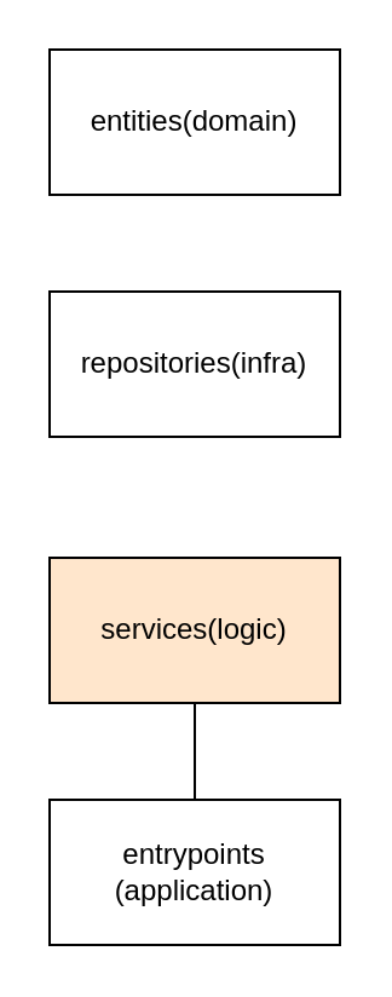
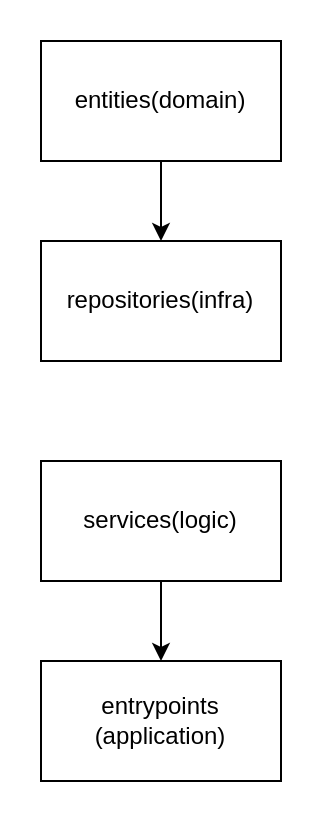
+ <mxCell id="2" value="" style="edgeStyle=orthogonalEdgeStyle;rounded=0;orthogonalLoop=1;jettySize=auto;html=1;" edge="1" parent="1" source="3" target="4"><mxGeometry relative="1" as="geometry" /></mxCell>
- <mxCell id="6" value="services(logic)" style="rounded=0;whiteSpace=wrap;html=1;fillColor=#ffe6cc;" vertex="1" parent="1"><mxGeometry x="20" y="230" width="120" height="60" as="geometry" /></mxCell>
+ <mxCell id="6" value="services(logic)" style="rounded=0;whiteSpace=wrap;html=1;" vertex="1" parent="1"><mxGeometry x="20" y="230" width="120" height="60" as="geometry" /></mxCell>
- <mxCell id="5" style="edgeStyle=orthogonalEdgeStyle;rounded=0;orthogonalLoop=1;jettySize=auto;html=1;endArrow=none;" edge="1" parent="1" source="6" target="7"><mxGeometry relative="1" as="geometry" /></mxCell>
+ <mxCell id="5" style="edgeStyle=orthogonalEdgeStyle;rounded=0;orthogonalLoop=1;jettySize=auto;html=1;" edge="1" parent="1" source="6" target="7"><mxGeometry relative="1" as="geometry" /></mxCell>
